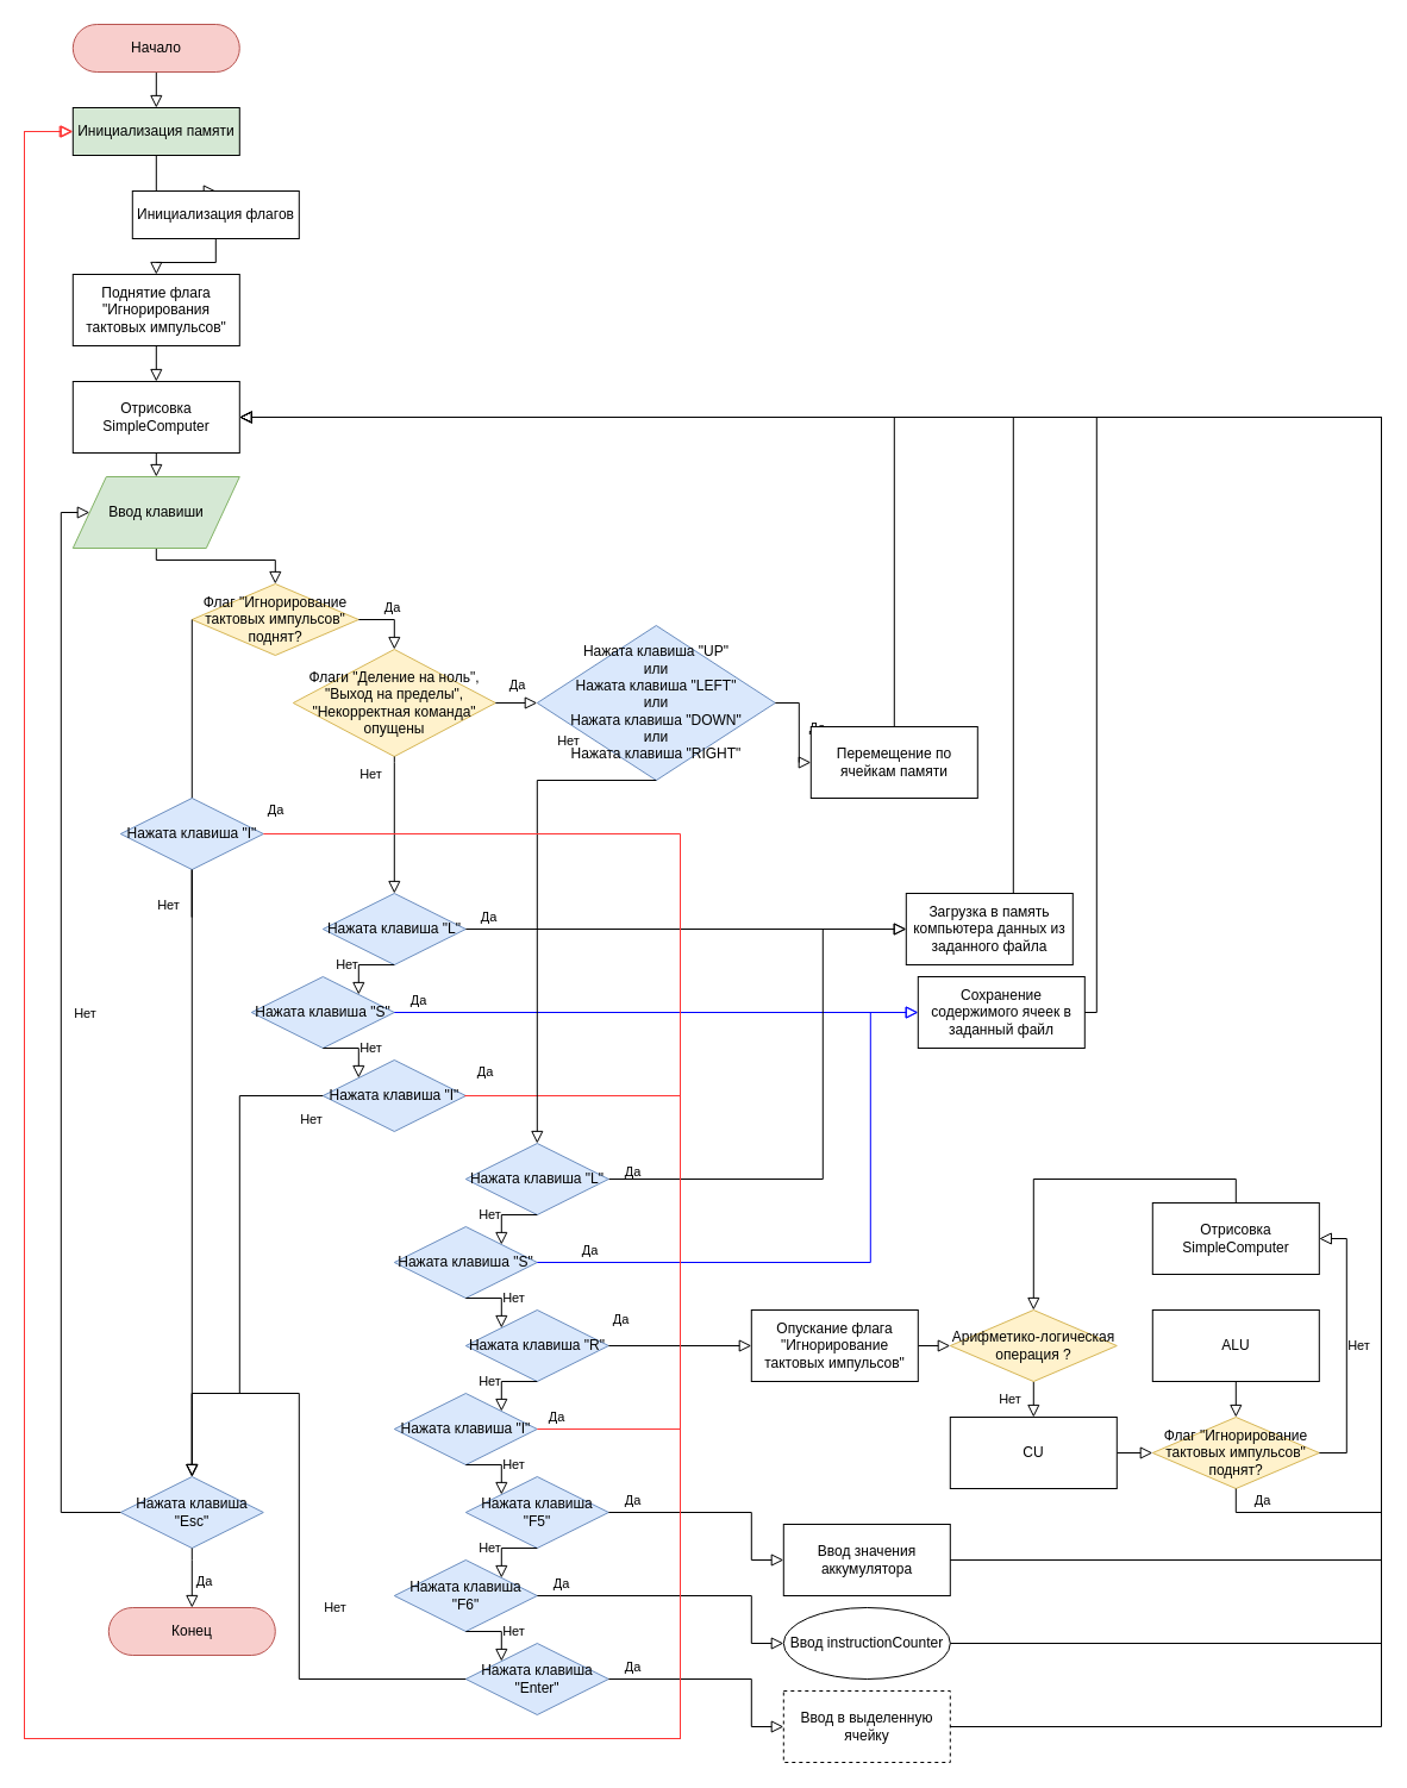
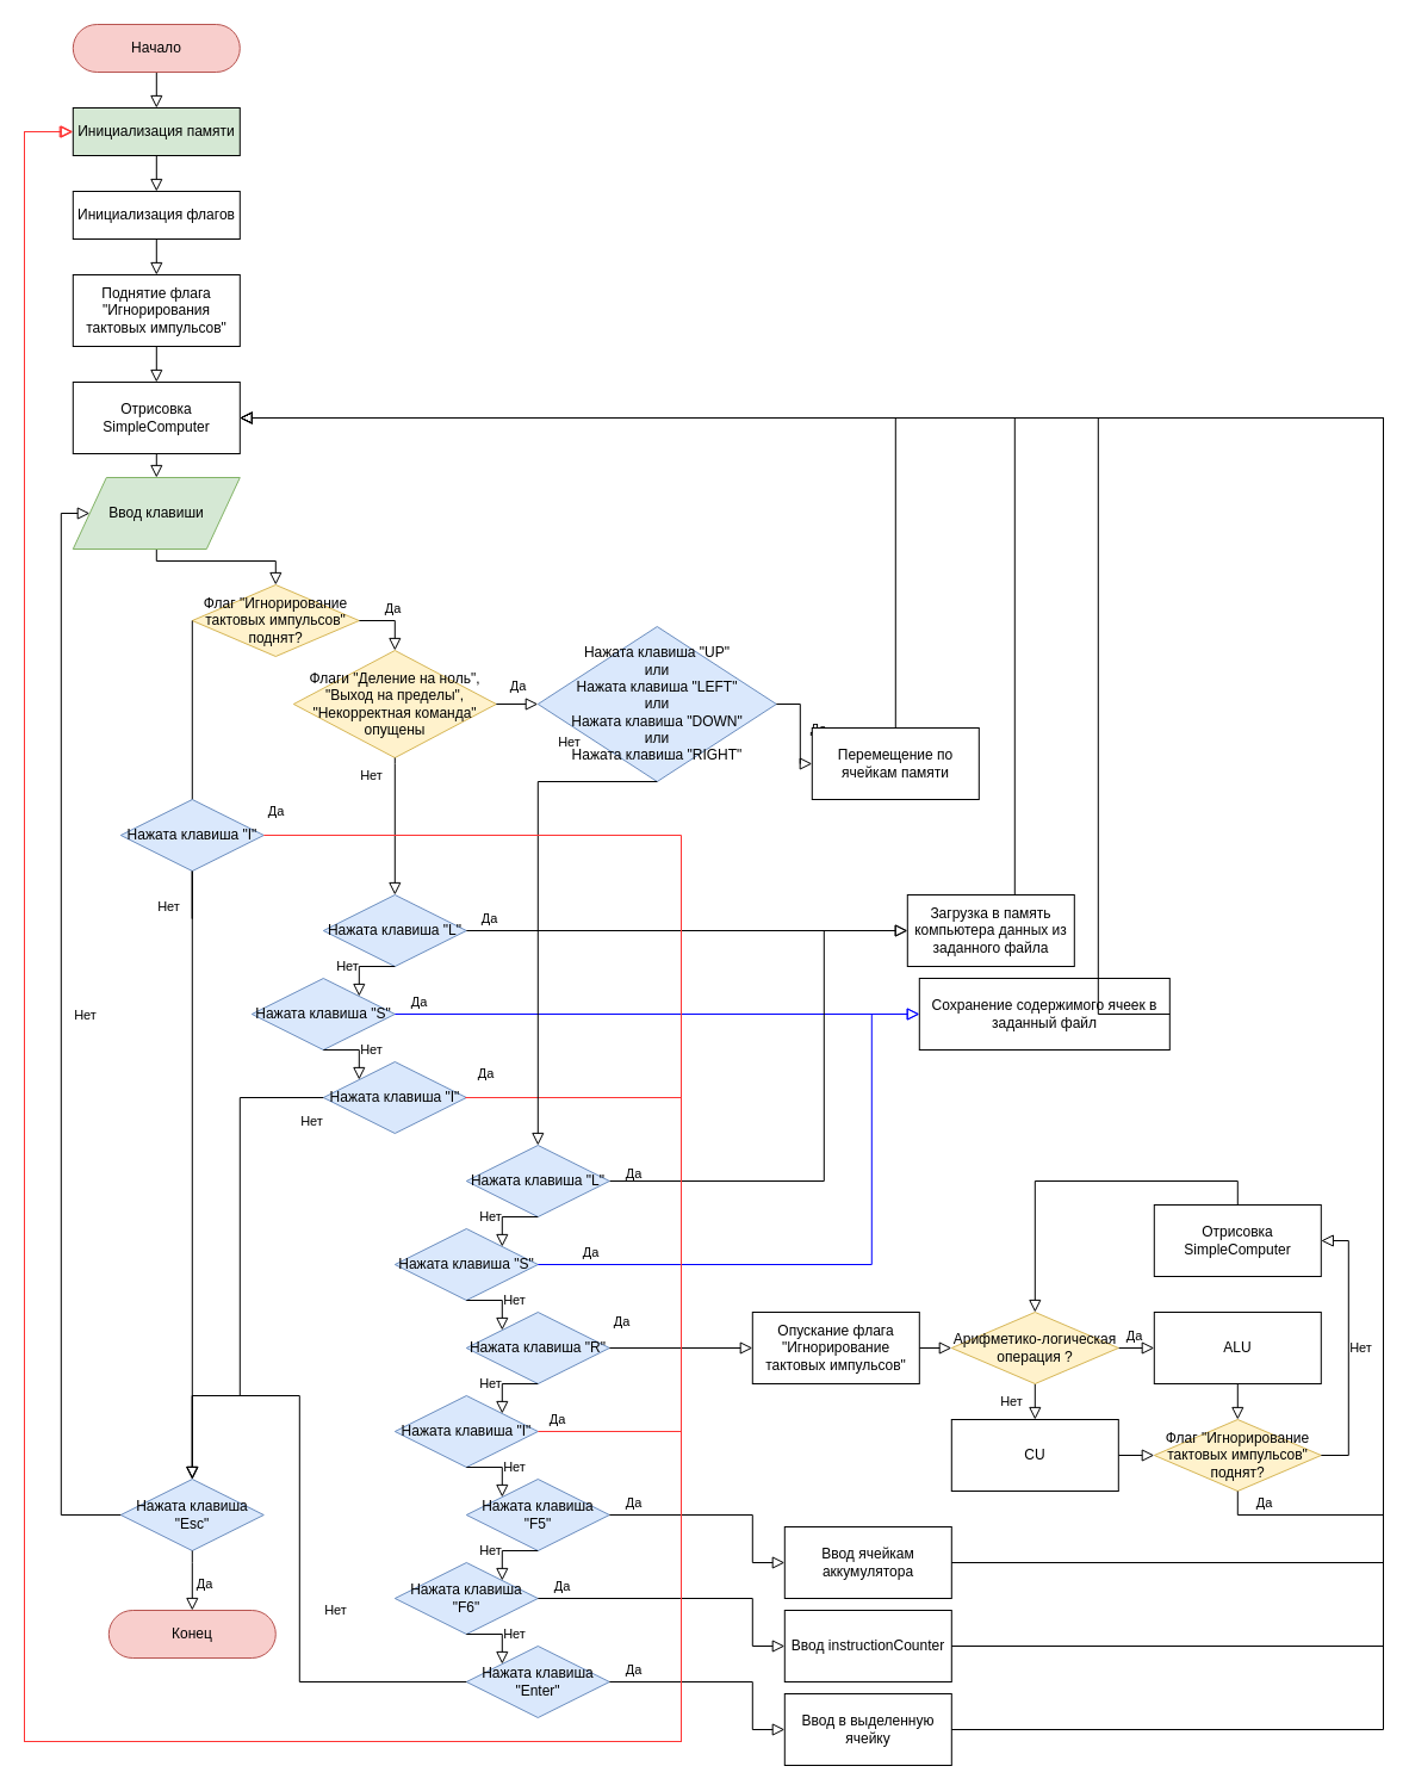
- <mxCell id="7" value="Инициализация флагов" style="rounded=0;whiteSpace=wrap;html=1;" vertex="1" parent="1"><mxGeometry x="110.8" y="160" width="140" height="40" as="geometry" /></mxCell>
+ <mxCell id="7" value="Инициализация флагов" style="rounded=0;whiteSpace=wrap;html=1;" vertex="1" parent="1"><mxGeometry x="60.8" y="160" width="140" height="40" as="geometry" /></mxCell>
- <mxCell id="62" value="Сохранение содержимого ячеек в заданный файл" style="rounded=0;whiteSpace=wrap;html=1;" vertex="1" parent="1"><mxGeometry x="770.8" y="820" width="140" height="60" as="geometry" /></mxCell>
+ <mxCell id="62" value="Сохранение содержимого ячеек в заданный файл" style="rounded=0;whiteSpace=wrap;html=1;" vertex="1" parent="1"><mxGeometry x="770.8" y="820" width="210" height="60" as="geometry" /></mxCell>
+ <mxCell id="65" value="Да" style="edgeStyle=orthogonalEdgeStyle;rounded=0;jettySize=auto;orthogonalLoop=1;fontSize=11;endArrow=block;endFill=0;endSize=8;strokeWidth=1;shadow=0;labelBackgroundColor=none;arcSize=20;fontFamily=Helvetica;html=1;exitX=1;exitY=0.5;exitDx=0;exitDy=0;entryX=0;entryY=0.5;entryDx=0;entryDy=0;" edge="1" parent="1" source="71" target="68"><mxGeometry x="-0.147" y="10" relative="1" as="geometry"><mxPoint x="1007.8" y="1129.66" as="targetPoint" /><mxPoint x="937.8" y="1130" as="sourcePoint" /><Array as="points" /><mxPoint as="offset" /></mxGeometry></mxCell>
- <mxCell id="80" value="Ввод значения аккумулятора" style="rounded=0;whiteSpace=wrap;html=1;" vertex="1" parent="1"><mxGeometry x="657.8" y="1280" width="140" height="60" as="geometry" /></mxCell>
+ <mxCell id="80" value="Ввод ячейкам аккумулятора" style="rounded=0;whiteSpace=wrap;html=1;" vertex="1" parent="1"><mxGeometry x="657.8" y="1280" width="140" height="60" as="geometry" /></mxCell>
- <mxCell id="81" value="Ввод&amp;nbsp;instructionCounter" style="ellipse;whiteSpace=wrap;html=1;" vertex="1" parent="1"><mxGeometry x="657.8" y="1350" width="140" height="60" as="geometry" /></mxCell>
+ <mxCell id="81" value="Ввод&amp;nbsp;instructionCounter" style="rounded=0;whiteSpace=wrap;html=1;" vertex="1" parent="1"><mxGeometry x="657.8" y="1350" width="140" height="60" as="geometry" /></mxCell>
- <mxCell id="82" value="Ввод в выделенную ячейку" style="rounded=0;whiteSpace=wrap;html=1;dashed=1;" vertex="1" parent="1"><mxGeometry x="657.8" y="1420" width="140" height="60" as="geometry" /></mxCell>
+ <mxCell id="82" value="Ввод в выделенную ячейку" style="rounded=0;whiteSpace=wrap;html=1;" vertex="1" parent="1"><mxGeometry x="657.8" y="1420" width="140" height="60" as="geometry" /></mxCell>
